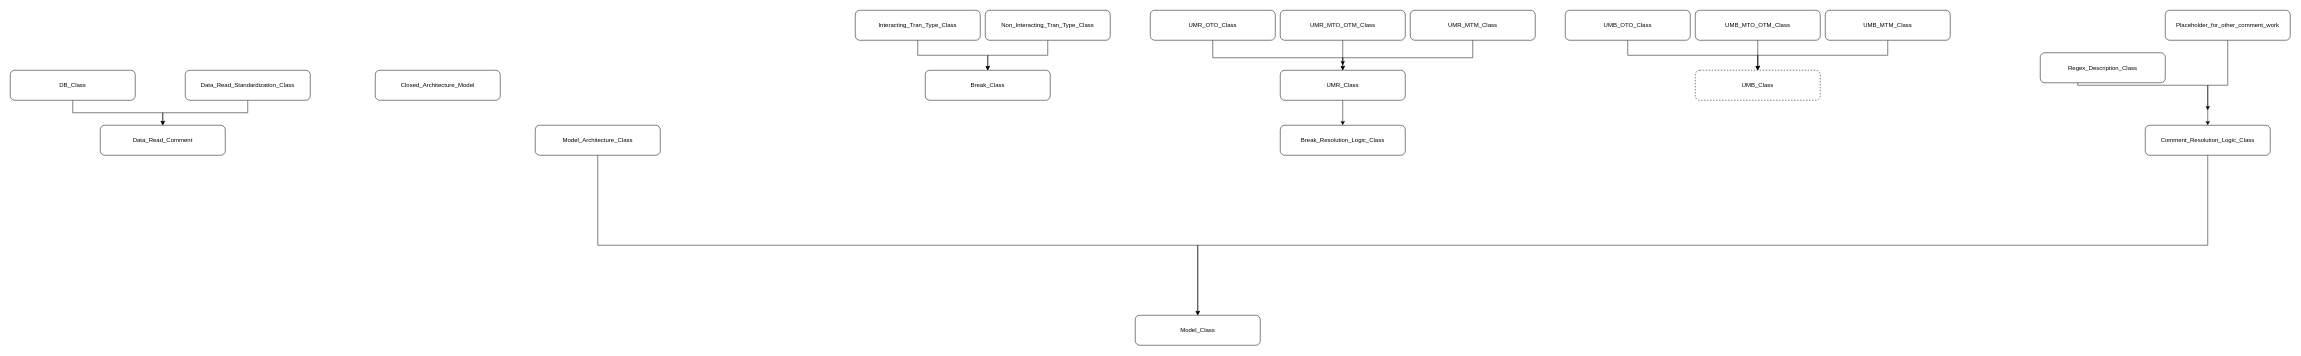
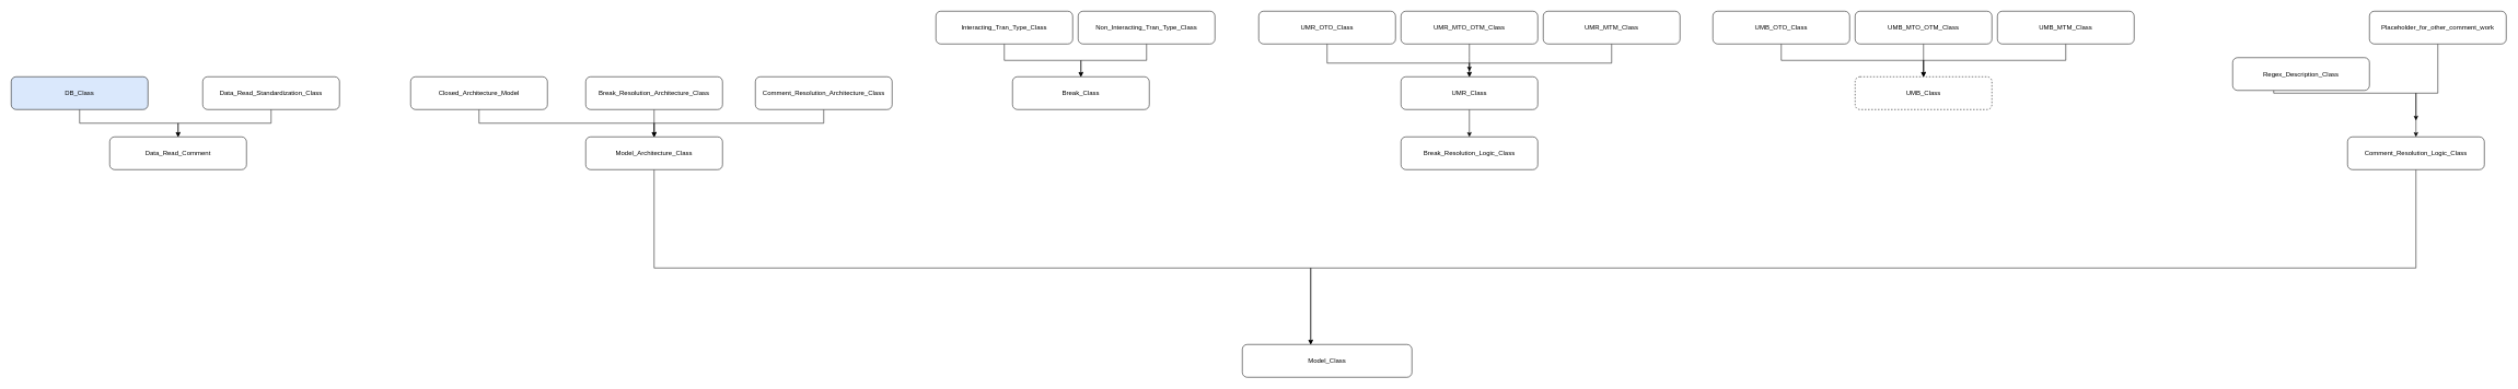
- <mxCell id="5" value="DB_Class" style="rounded=1;whiteSpace=wrap;html=1;" vertex="1" parent="1"><mxGeometry x="20" y="140" width="250" height="60" as="geometry" /></mxCell>
+ <mxCell id="5" value="DB_Class" style="rounded=1;whiteSpace=wrap;html=1;fillColor=#dae8fc;" vertex="1" parent="1"><mxGeometry x="20" y="140" width="250" height="60" as="geometry" /></mxCell>
+ <mxCell id="7" value="Break_Resolution_Architecture_Class" style="rounded=1;whiteSpace=wrap;html=1;" vertex="1" parent="1"><mxGeometry x="1070" y="140" width="250" height="60" as="geometry" /></mxCell>
+ <mxCell id="9" value="Comment_Resolution_Architecture_Class" style="rounded=1;whiteSpace=wrap;html=1;" vertex="1" parent="1"><mxGeometry x="1380" y="140" width="250" height="60" as="geometry" /></mxCell>
+ <mxCell id="6" style="edgeStyle=orthogonalEdgeStyle;rounded=0;orthogonalLoop=1;jettySize=auto;html=1;" edge="1" parent="1" source="7" target="12"><mxGeometry relative="1" as="geometry" /></mxCell>
+ <mxCell id="8" style="edgeStyle=orthogonalEdgeStyle;rounded=0;orthogonalLoop=1;jettySize=auto;html=1;" edge="1" parent="1" source="9" target="12"><mxGeometry relative="1" as="geometry"><mxPoint x="1380" y="250" as="targetPoint" /><Array as="points"><mxPoint x="1505" y="225" /><mxPoint x="1195" y="225" /></Array></mxGeometry></mxCell>
+ <mxCell id="35" style="edgeStyle=orthogonalEdgeStyle;rounded=0;orthogonalLoop=1;jettySize=auto;html=1;" edge="1" parent="1" source="36" target="12"><mxGeometry relative="1" as="geometry"><mxPoint x="990" y="250" as="targetPoint" /><Array as="points"><mxPoint x="875" y="225" /><mxPoint x="1195" y="225" /></Array></mxGeometry></mxCell>
- <mxCell id="10" value="Model_Class" style="rounded=1;whiteSpace=wrap;html=1;" vertex="1" parent="1"><mxGeometry x="2270" y="630" width="250" height="60" as="geometry" /></mxCell>
+ <mxCell id="10" value="Model_Class" style="rounded=1;whiteSpace=wrap;html=1;" vertex="1" parent="1"><mxGeometry x="2270" y="630" width="310" height="60" as="geometry" /></mxCell>
